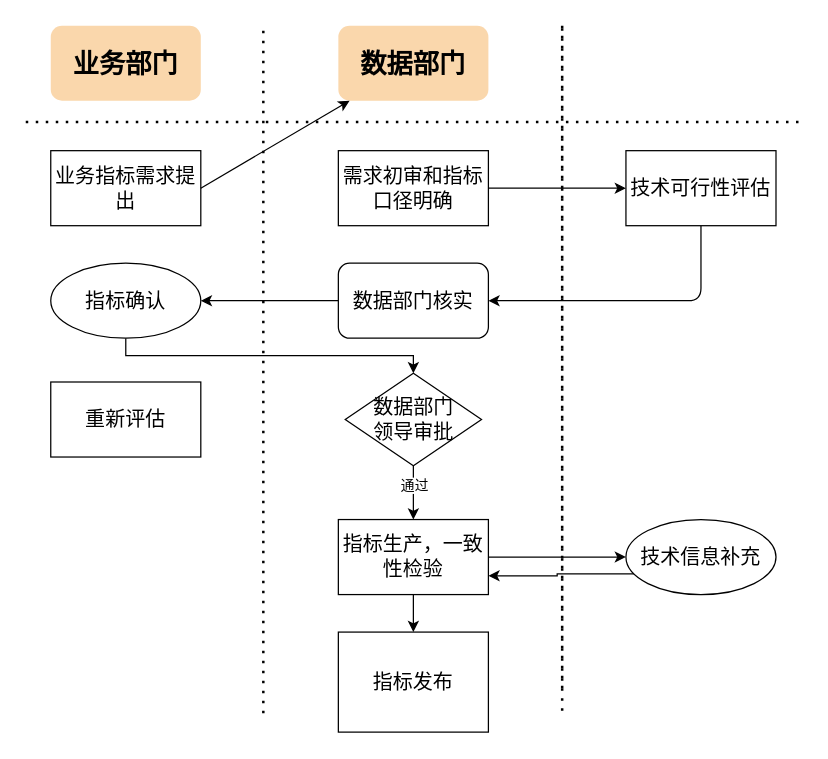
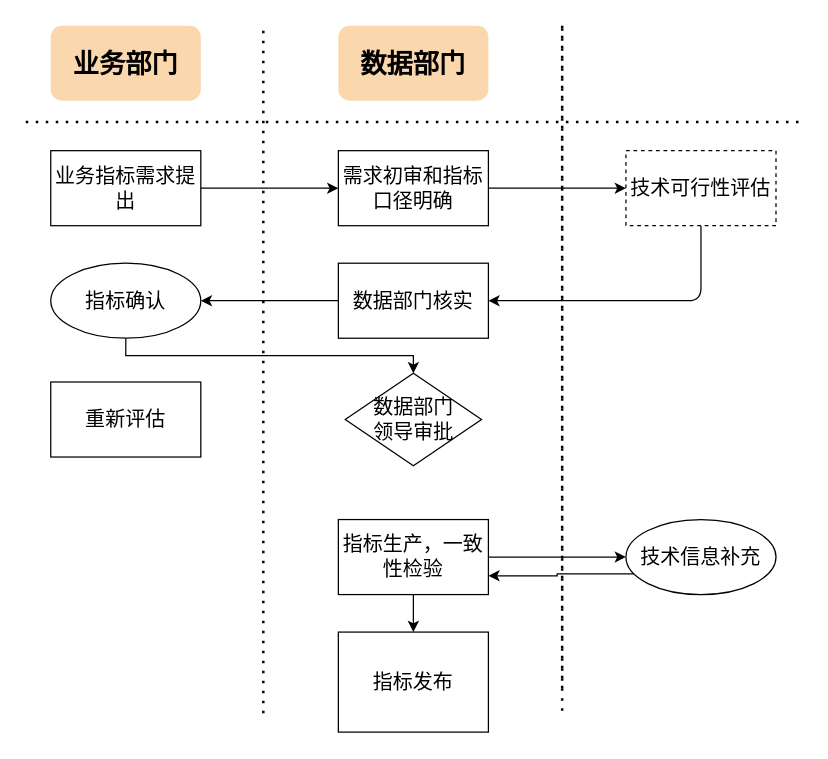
- <mxCell id="5" value="" style="endArrow=classic;html=1;exitX=1;exitY=0.5;exitDx=0;exitDy=0;rounded=1;fontSize=16;" parent="1" source="4" target="3" edge="1"><mxGeometry width="50" height="50" relative="1" as="geometry"><mxPoint x="280" y="220" as="sourcePoint" /><mxPoint x="210" y="30" as="targetPoint" /></mxGeometry></mxCell>
+ <mxCell id="5" value="" style="endArrow=classic;html=1;exitX=1;exitY=0.5;exitDx=0;exitDy=0;entryX=0;entryY=0.5;entryDx=0;entryDy=0;rounded=1;fontSize=16;" parent="1" source="4" target="6" edge="1"><mxGeometry width="50" height="50" relative="1" as="geometry"><mxPoint x="280" y="220" as="sourcePoint" /><mxPoint x="210" y="30" as="targetPoint" /></mxGeometry></mxCell>
- <mxCell id="8" value="技术可行性评估" style="rounded=0;whiteSpace=wrap;html=1;fontSize=16;" parent="1" vertex="1"><mxGeometry x="500" y="120" width="120" height="60" as="geometry" /></mxCell>
+ <mxCell id="8" value="技术可行性评估" style="rounded=0;whiteSpace=wrap;html=1;fontSize=16;dashed=1;" parent="1" vertex="1"><mxGeometry x="500" y="120" width="120" height="60" as="geometry" /></mxCell>
- <mxCell id="11" value="数据部门核实" style="whiteSpace=wrap;html=1;fontSize=16;rounded=1;" parent="1" vertex="1"><mxGeometry x="270" y="210" width="120" height="60" as="geometry" /></mxCell>
+ <mxCell id="11" value="数据部门核实" style="rounded=0;whiteSpace=wrap;html=1;fontSize=16;" parent="1" vertex="1"><mxGeometry x="270" y="210" width="120" height="60" as="geometry" /></mxCell>
- <mxCell id="21" value="" style="edgeStyle=orthogonalEdgeStyle;rounded=0;orthogonalLoop=1;jettySize=auto;html=1;" edge="1" parent="1" source="23" target="16"><mxGeometry relative="1" as="geometry"><Array as="points"><mxPoint x="330" y="390" /><mxPoint x="330" y="390" /></Array></mxGeometry></mxCell>
- <mxCell id="22" value="通过" style="edgeLabel;html=1;align=center;verticalAlign=middle;resizable=0;points=[];" vertex="1" connectable="0" parent="21"><mxGeometry x="-0.31" y="3" relative="1" as="geometry"><mxPoint x="-3" as="offset" /></mxGeometry></mxCell>
